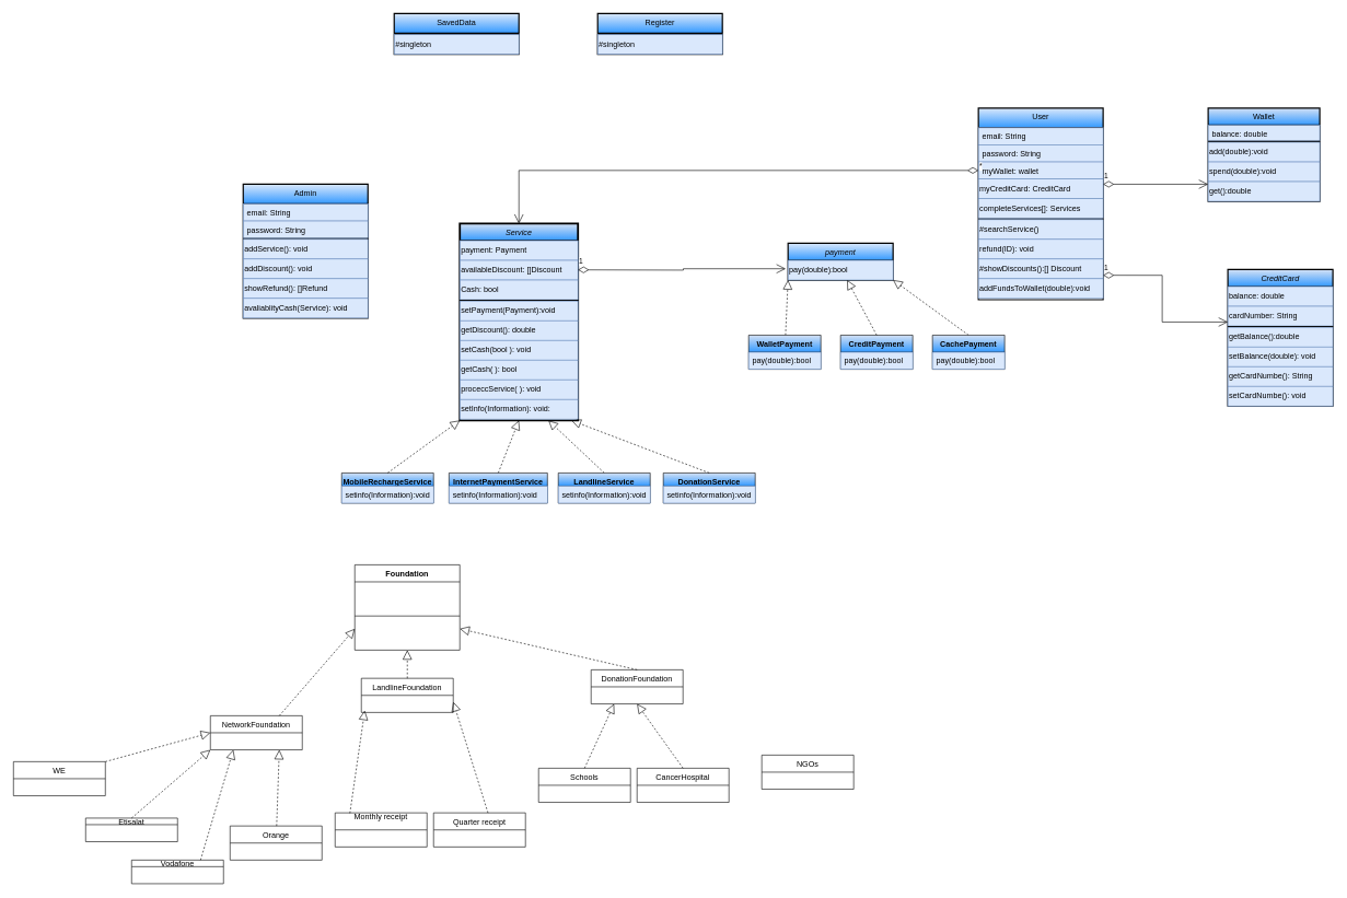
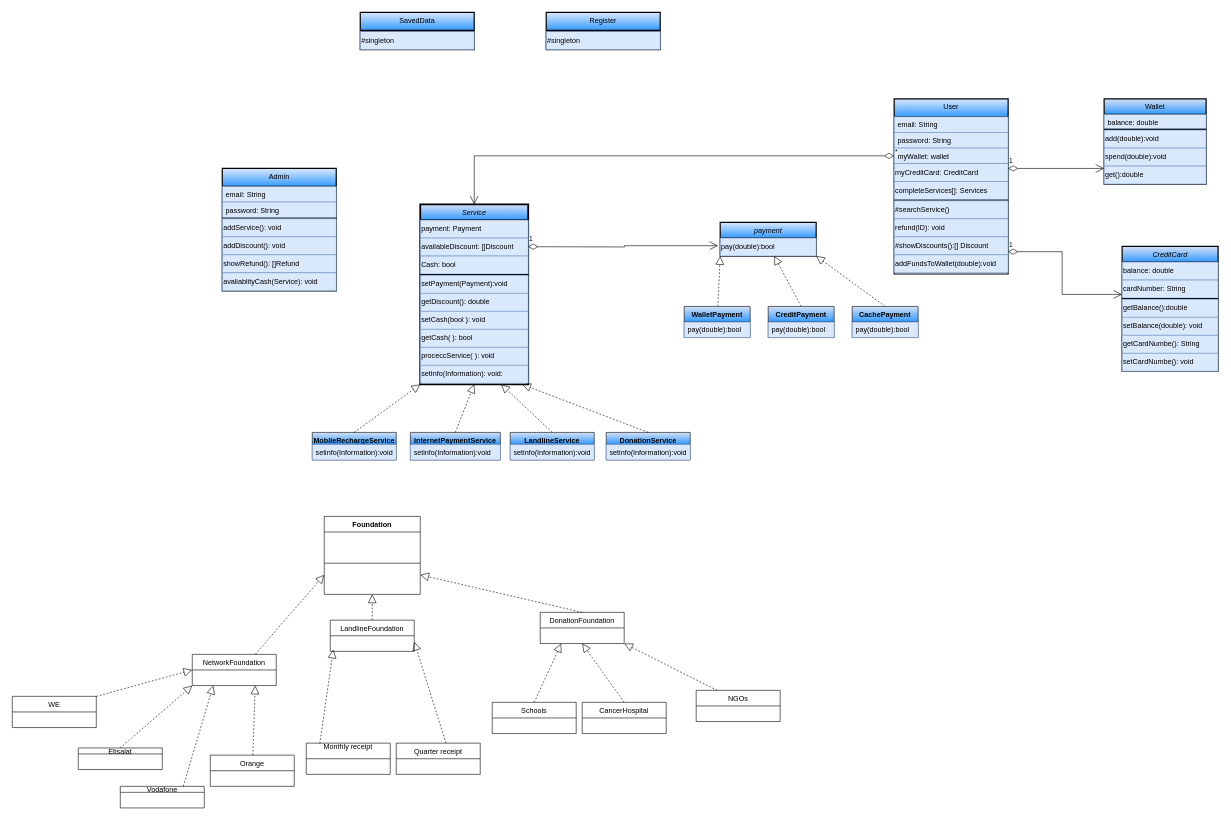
+ <mxCell id="84" value="" style="endArrow=block;dashed=1;endFill=0;endSize=12;html=1;rounded=0;exitX=0.25;exitY=0;exitDx=0;exitDy=0;entryX=1;entryY=1;entryDx=0;entryDy=0;" parent="1" source="72" target="65" edge="1"><mxGeometry width="160" relative="1" as="geometry"><mxPoint x="560" y="1030" as="sourcePoint" /><mxPoint x="1030" y="1067" as="targetPoint" /></mxGeometry></mxCell>
